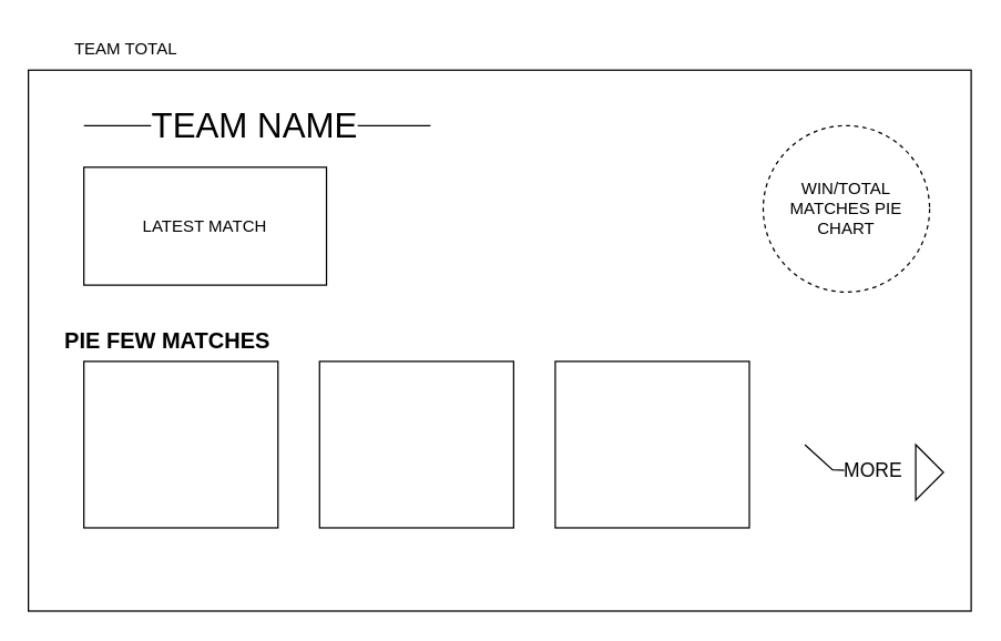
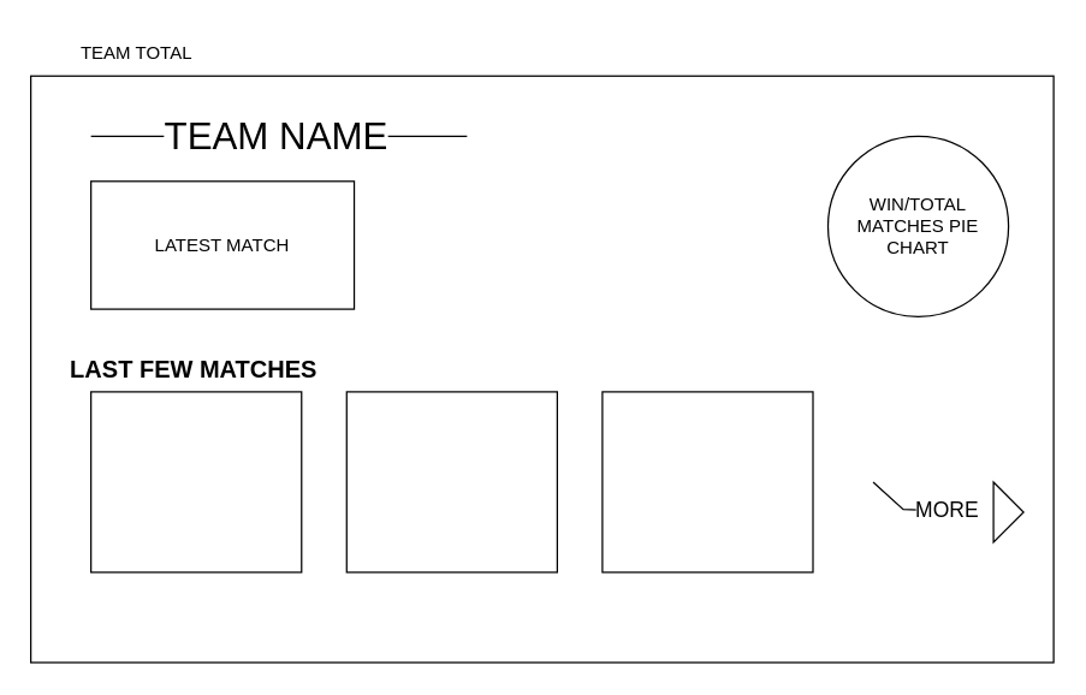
- <mxCell id="5" value="WIN/TOTAL MATCHES PIE CHART" style="ellipse;whiteSpace=wrap;html=1;aspect=fixed;dashed=1;" vertex="1" parent="1"><mxGeometry x="550" y="90" width="120" height="120" as="geometry" /></mxCell>
+ <mxCell id="5" value="WIN/TOTAL MATCHES PIE CHART" style="ellipse;whiteSpace=wrap;html=1;aspect=fixed;" vertex="1" parent="1"><mxGeometry x="550" y="90" width="120" height="120" as="geometry" /></mxCell>
- <mxCell id="2" value="&amp;nbsp; &amp;nbsp; &amp;nbsp;&amp;nbsp;&lt;b&gt;&lt;font style=&quot;font-size: 16px;&quot;&gt;&amp;nbsp;PIE FEW MATCHES&lt;/font&gt;&lt;/b&gt;&amp;nbsp;" style="rounded=0;whiteSpace=wrap;html=1;align=left;" vertex="1" parent="1"><mxGeometry x="20" y="50" width="680" height="390" as="geometry" /></mxCell>
+ <mxCell id="2" value="&amp;nbsp; &amp;nbsp; &amp;nbsp;&amp;nbsp;&lt;b&gt;&lt;font style=&quot;font-size: 16px;&quot;&gt;&amp;nbsp;LAST FEW MATCHES&lt;/font&gt;&lt;/b&gt;&amp;nbsp;" style="rounded=0;whiteSpace=wrap;html=1;align=left;" vertex="1" parent="1"><mxGeometry x="20" y="50" width="680" height="390" as="geometry" /></mxCell>
